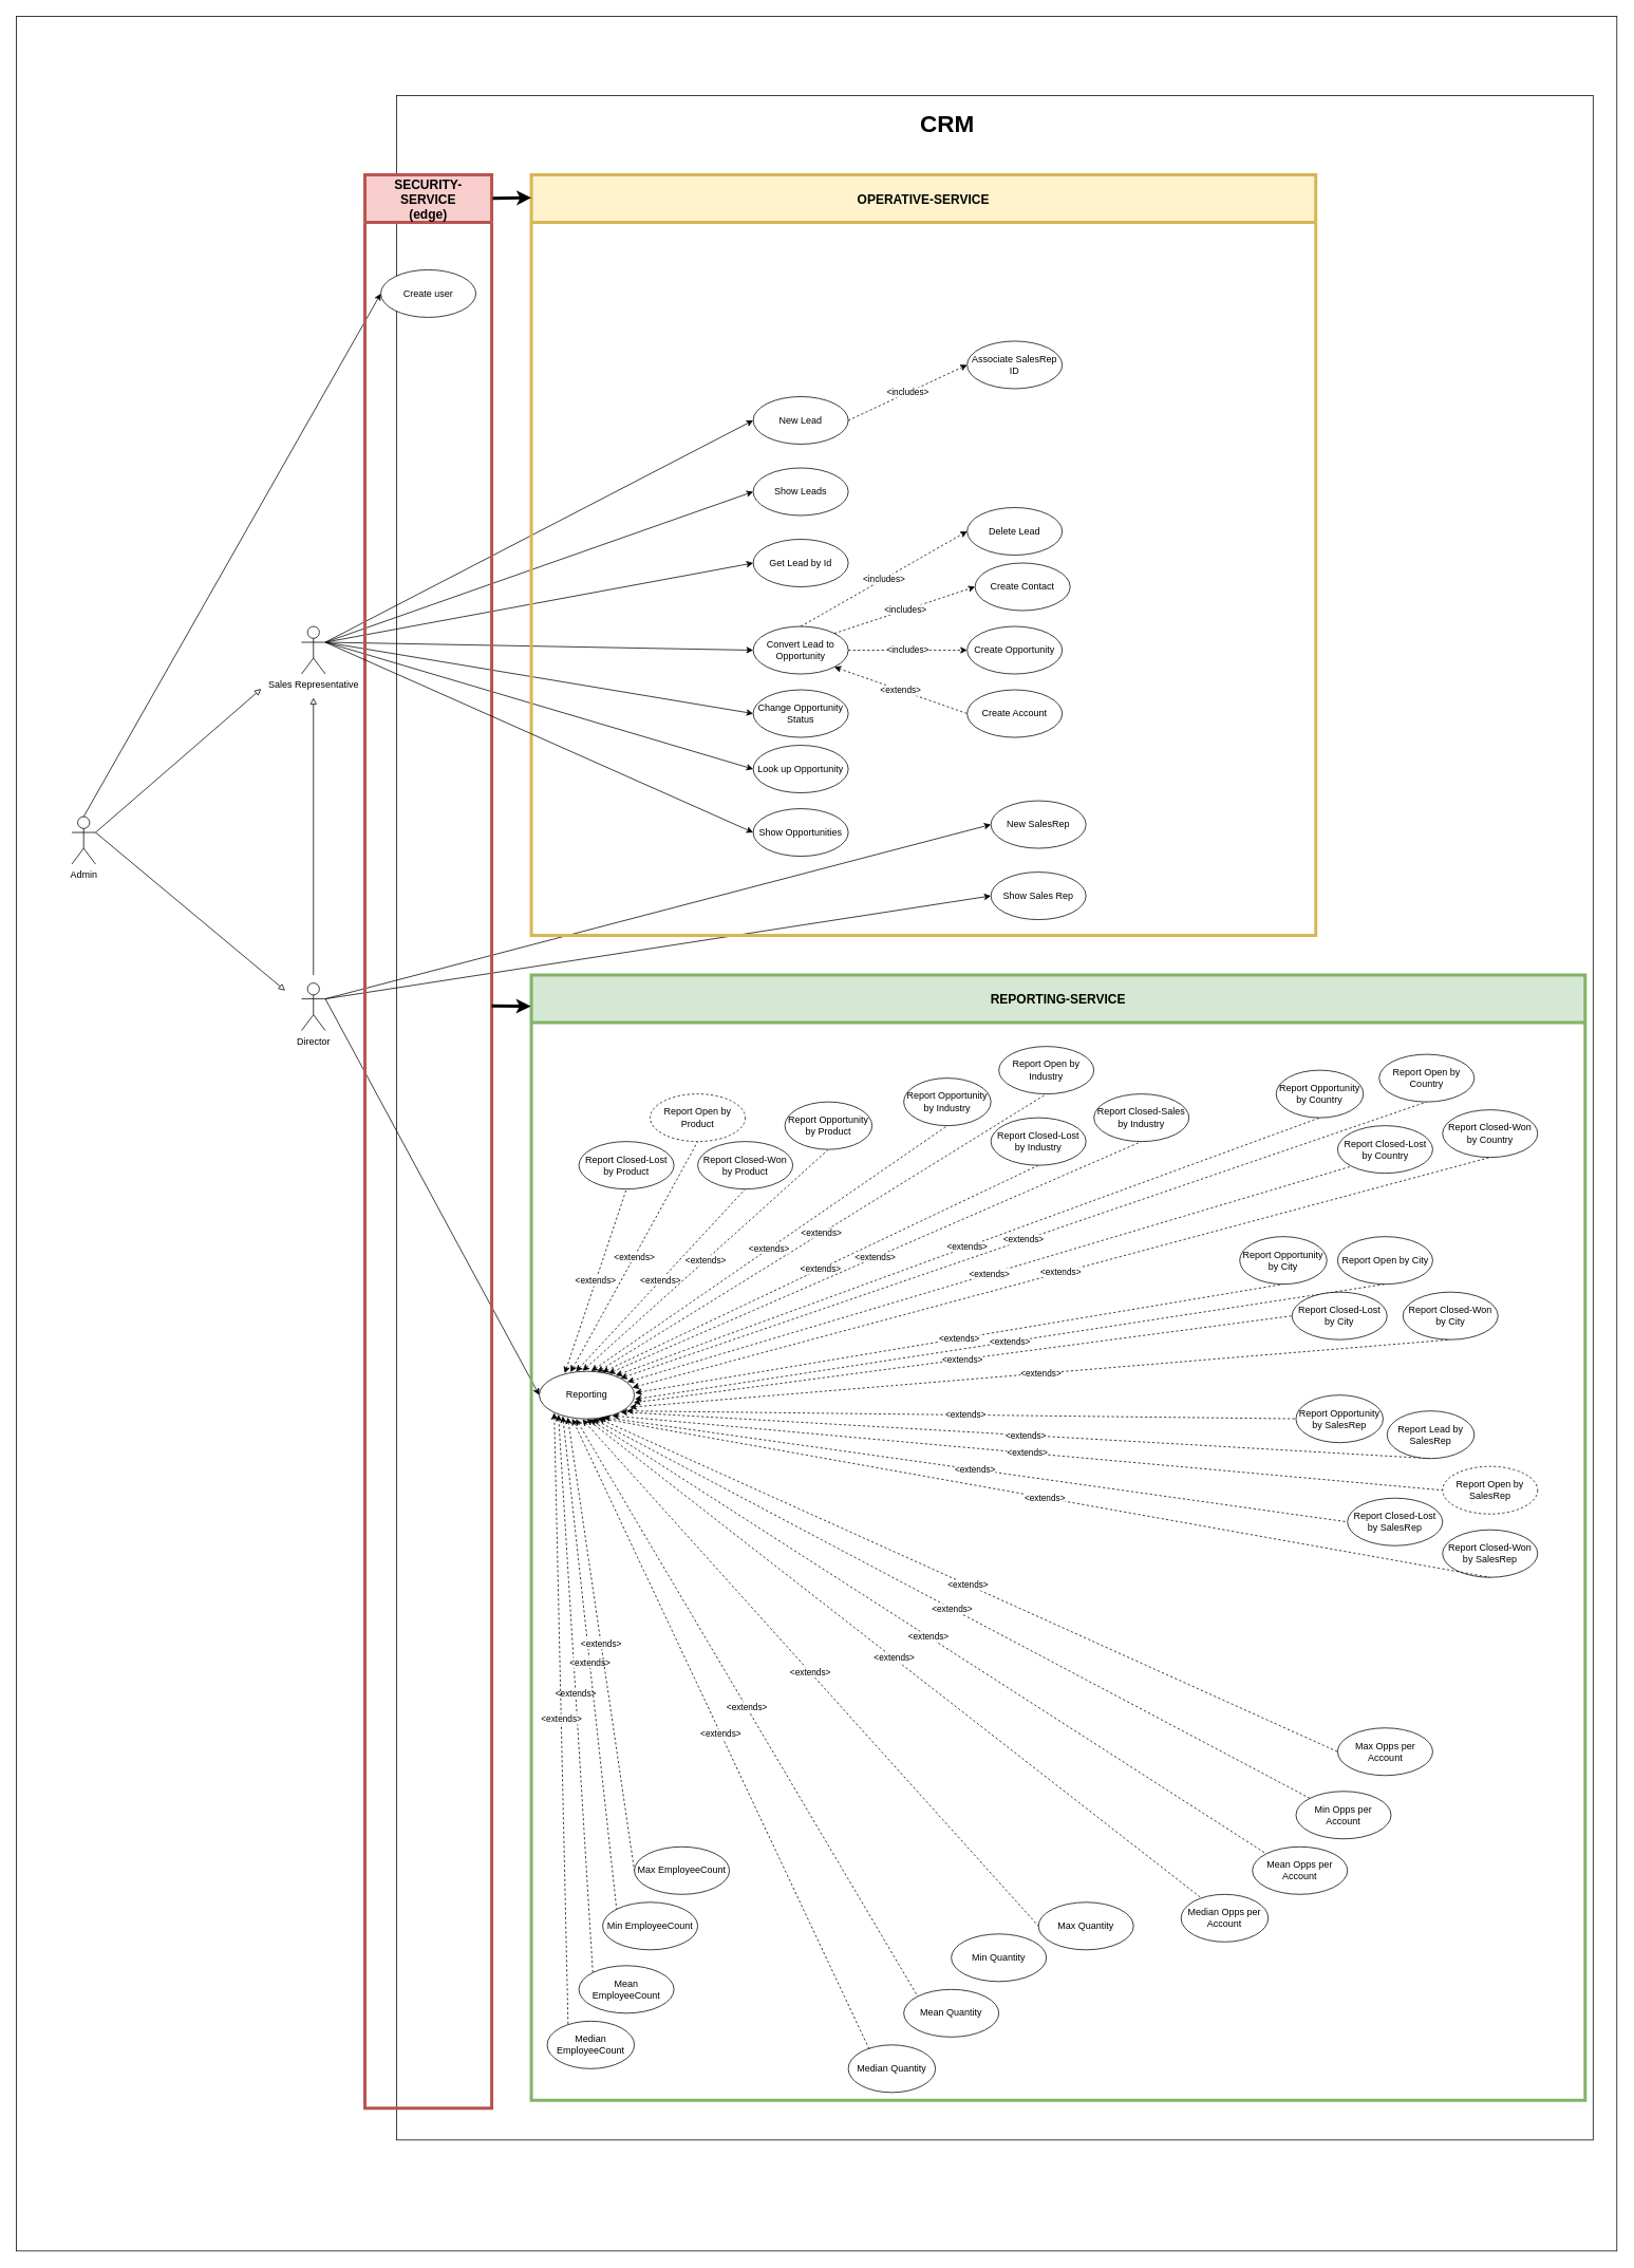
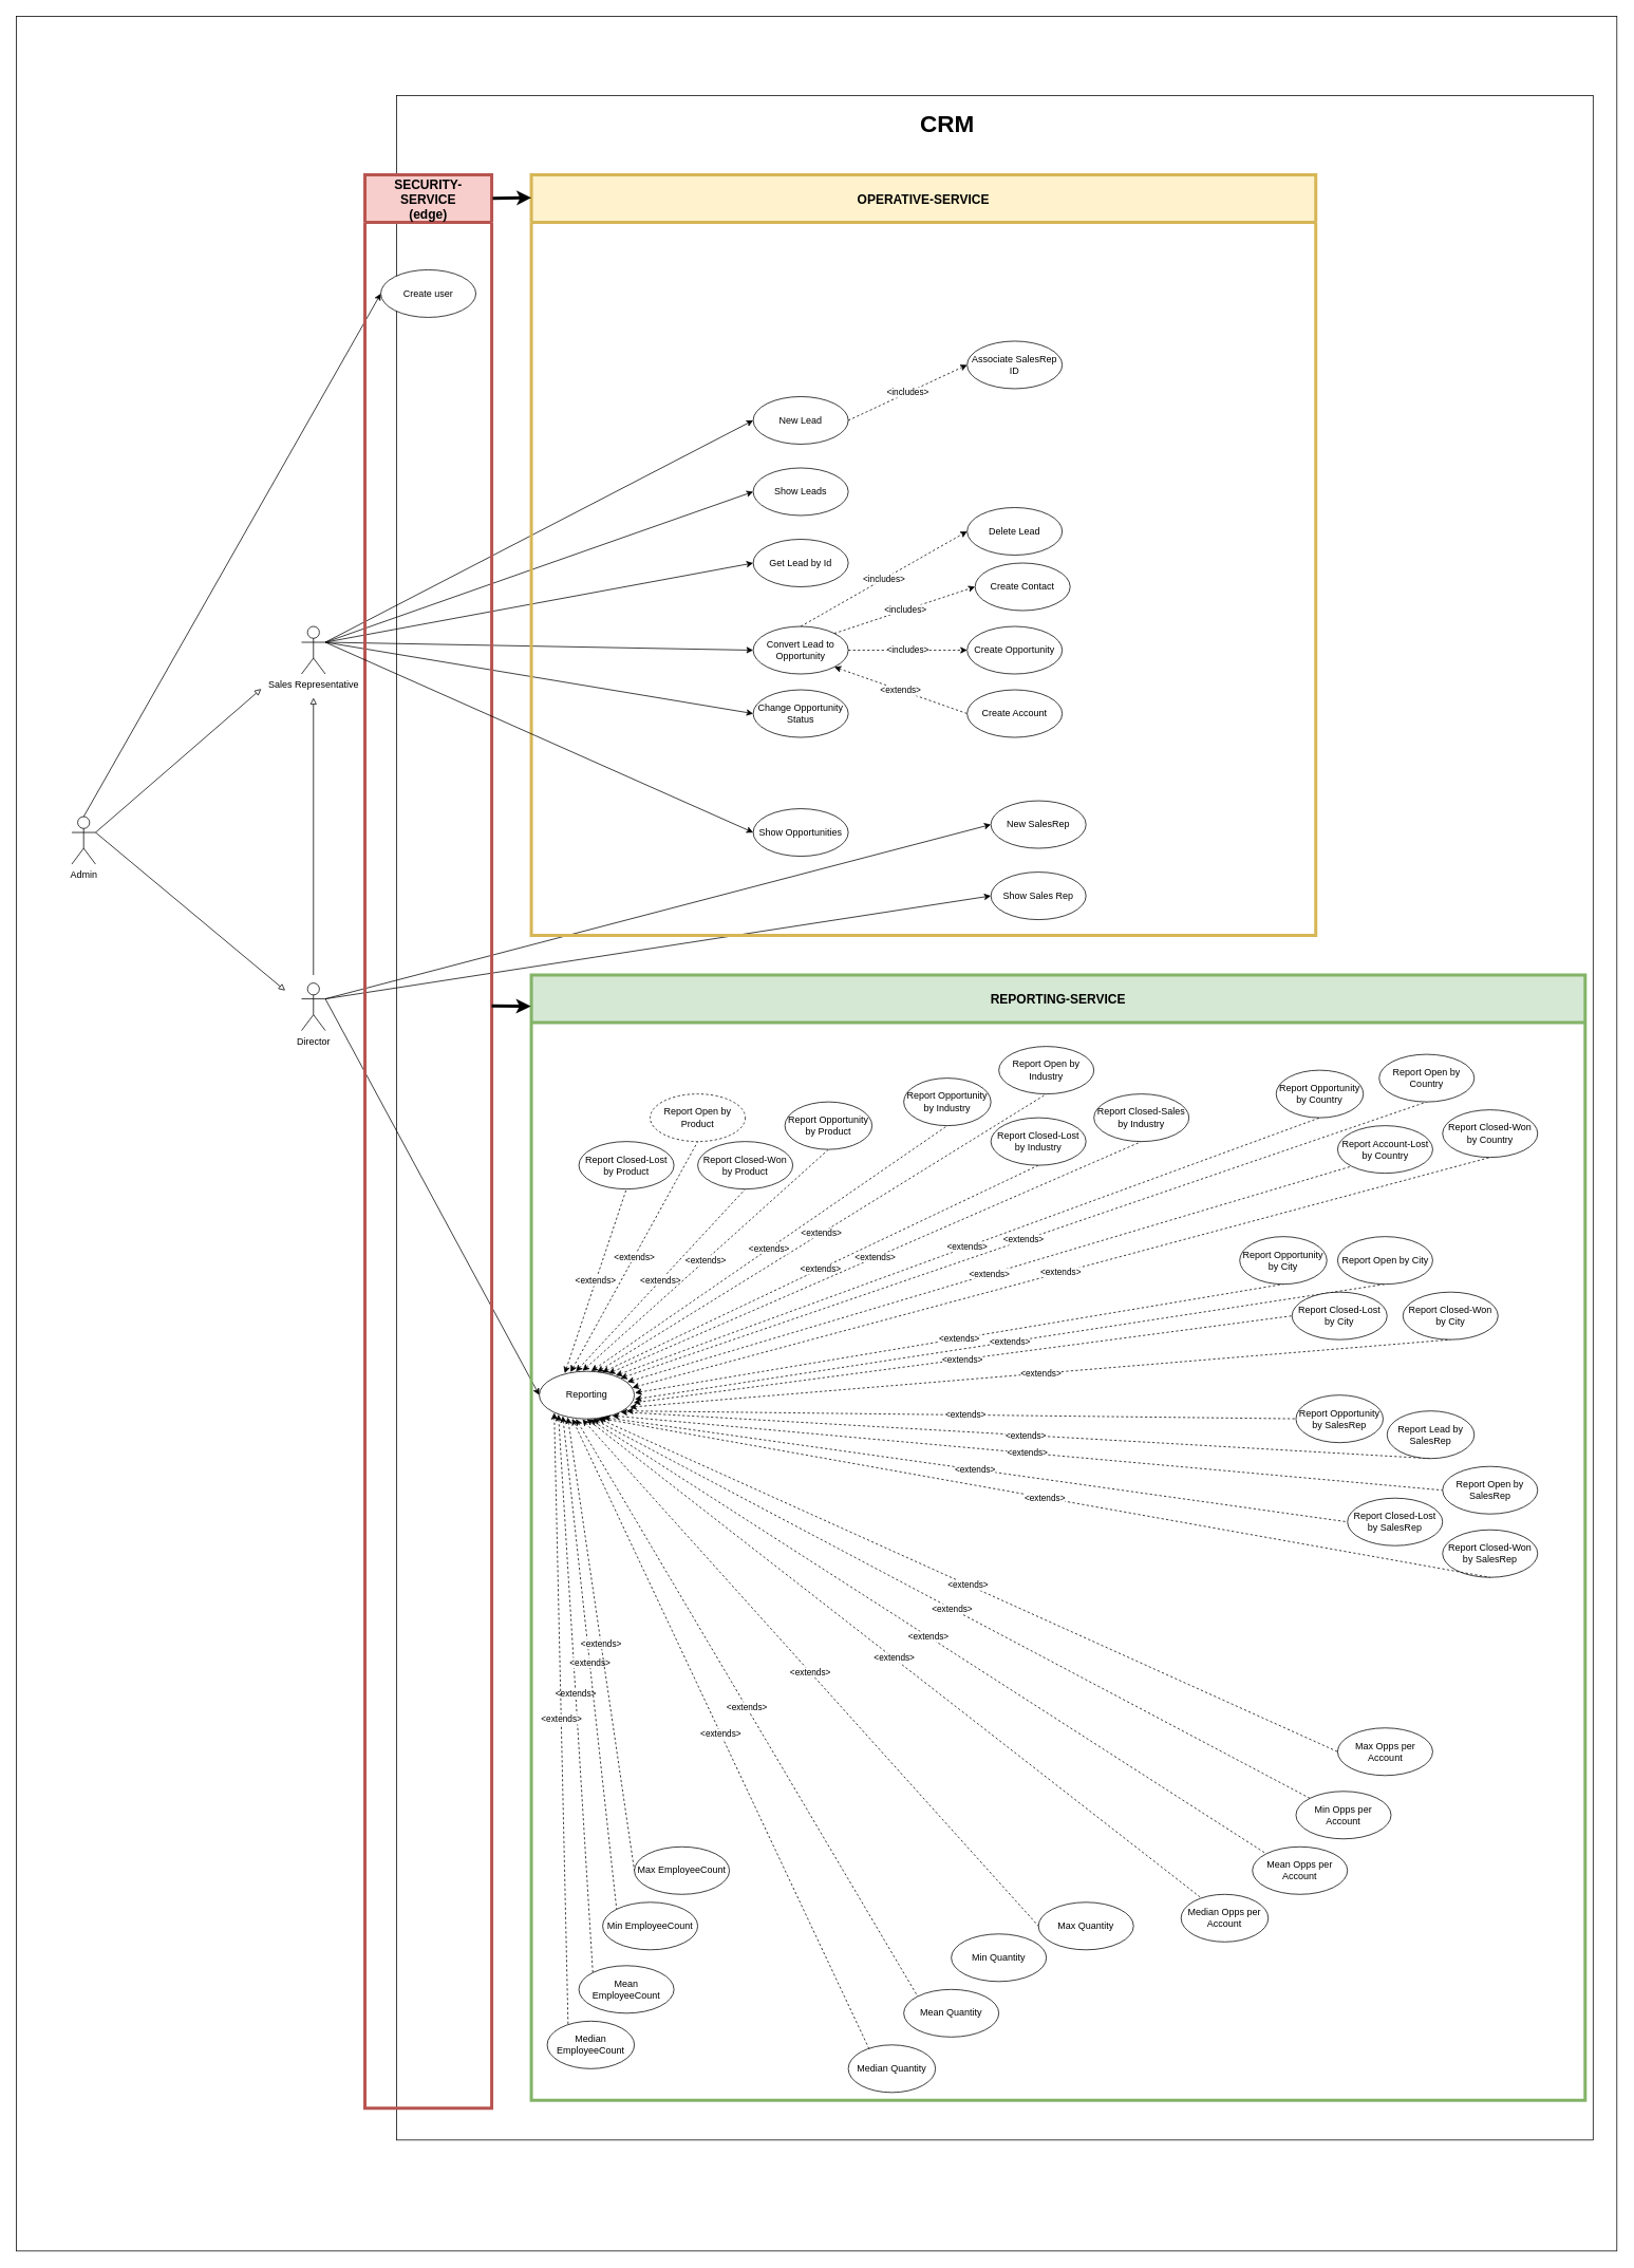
- <mxCell id="31" value="" style="endArrow=classic;html=1;rounded=0;exitX=1;exitY=0.333;exitDx=0;exitDy=0;exitPerimeter=0;entryX=0;entryY=0.5;entryDx=0;entryDy=0;" parent="1" source="3" target="32" edge="1"><mxGeometry width="50" height="50" relative="1" as="geometry"><mxPoint x="410" y="900" as="sourcePoint" /><mxPoint x="1000" y="1010" as="targetPoint" /></mxGeometry></mxCell>
- <mxCell id="32" value="Look up Opportunity" style="ellipse;whiteSpace=wrap;html=1;" parent="1" vertex="1"><mxGeometry x="950" y="940" width="120" height="60" as="geometry" /></mxCell>
- <mxCell id="56" value="Report Closed-Lost by Country" style="ellipse;whiteSpace=wrap;html=1;" parent="1" vertex="1"><mxGeometry x="1687.57" y="1420" width="120" height="60" as="geometry" /></mxCell>
+ <mxCell id="56" value="Report Account-Lost by Country" style="ellipse;whiteSpace=wrap;html=1;" parent="1" vertex="1"><mxGeometry x="1687.57" y="1420" width="120" height="60" as="geometry" /></mxCell>
- <mxCell id="78" value="Report Open by SalesRep" style="ellipse;whiteSpace=wrap;html=1;dashed=1;" parent="1" vertex="1"><mxGeometry x="1820" y="1850" width="120" height="60" as="geometry" /></mxCell>
+ <mxCell id="78" value="Report Open by SalesRep" style="ellipse;whiteSpace=wrap;html=1;" parent="1" vertex="1"><mxGeometry x="1820" y="1850" width="120" height="60" as="geometry" /></mxCell>
